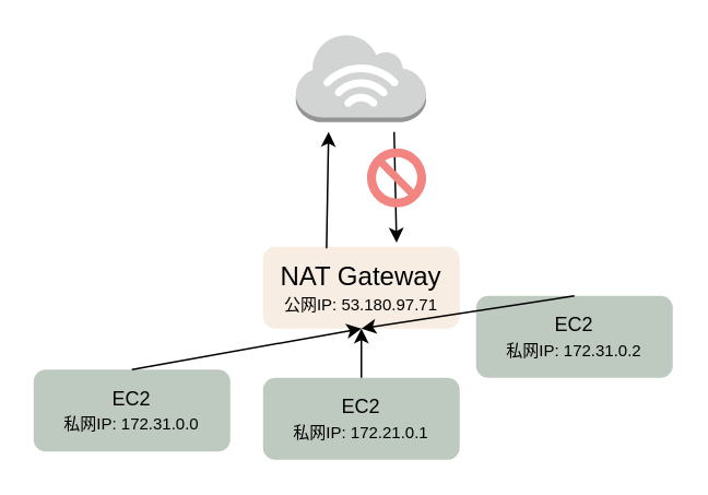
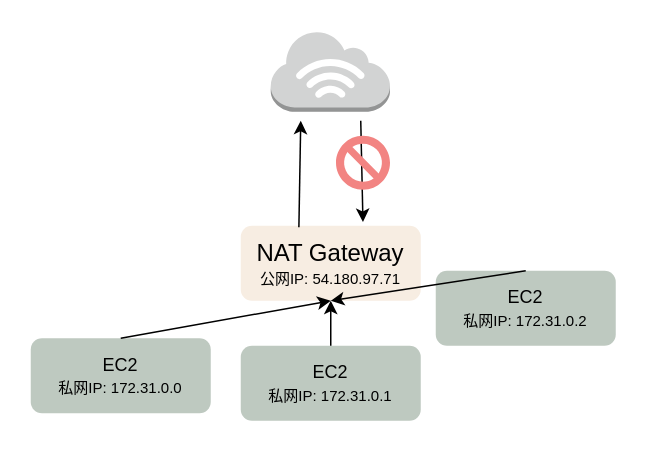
- <mxCell id="2" value="&lt;font&gt;&lt;span style=&quot;font-size: 16px&quot;&gt;NAT Gateway&lt;/span&gt;&lt;br&gt;&lt;span style=&quot;font-size: 10px&quot;&gt;公网IP:&amp;nbsp;53.180.97.71&lt;/span&gt;&lt;br&gt;&lt;/font&gt;" style="rounded=1;whiteSpace=wrap;html=1;strokeColor=none;fillColor=#F7EDE2;" vertex="1" parent="1"><mxGeometry x="160" y="150" width="120" height="50" as="geometry" /></mxCell>
+ <mxCell id="2" value="&lt;font&gt;&lt;span style=&quot;font-size: 16px&quot;&gt;NAT Gateway&lt;/span&gt;&lt;br&gt;&lt;span style=&quot;font-size: 10px&quot;&gt;公网IP:&amp;nbsp;54.180.97.71&lt;/span&gt;&lt;br&gt;&lt;/font&gt;" style="rounded=1;whiteSpace=wrap;html=1;strokeColor=none;fillColor=#F7EDE2;" vertex="1" parent="1"><mxGeometry x="160" y="150" width="120" height="50" as="geometry" /></mxCell>
- <mxCell id="4" value="EC2&lt;br&gt;&lt;font style=&quot;font-size: 10px&quot;&gt;私网IP:&amp;nbsp;172.21.0.1&lt;/font&gt;" style="rounded=1;whiteSpace=wrap;html=1;fillColor=#BEC9C0;strokeColor=none;" vertex="1" parent="1"><mxGeometry x="160" y="230" width="120" height="50" as="geometry" /></mxCell>
+ <mxCell id="4" value="EC2&lt;br&gt;&lt;font style=&quot;font-size: 10px&quot;&gt;私网IP:&amp;nbsp;172.31.0.1&lt;/font&gt;" style="rounded=1;whiteSpace=wrap;html=1;fillColor=#BEC9C0;strokeColor=none;" vertex="1" parent="1"><mxGeometry x="160" y="230" width="120" height="50" as="geometry" /></mxCell>
